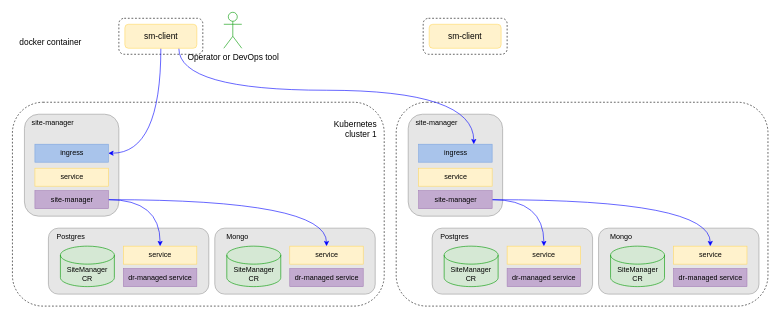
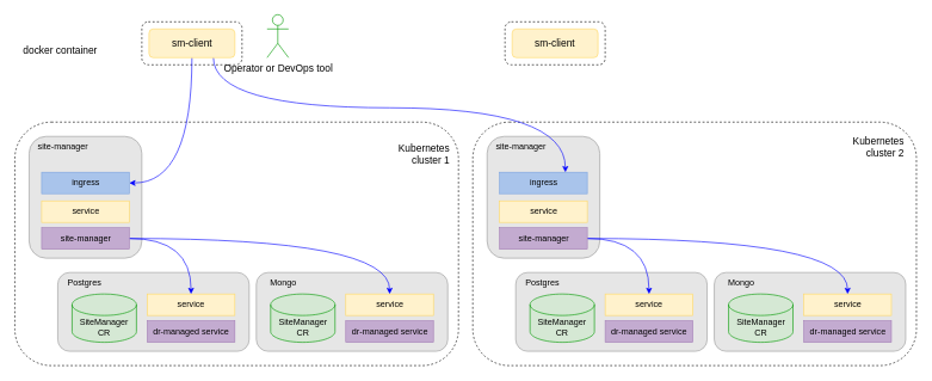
+ <mxCell id="23" value="&lt;font style=&quot;font-size: 14px;&quot;&gt;Kubernetes cluster 2&lt;/font&gt;" style="text;html=1;strokeColor=none;fillColor=none;align=right;verticalAlign=middle;whiteSpace=wrap;rounded=0;" vertex="1" parent="1"><mxGeometry x="1205" y="190" width="60" height="30" as="geometry" /></mxCell>
